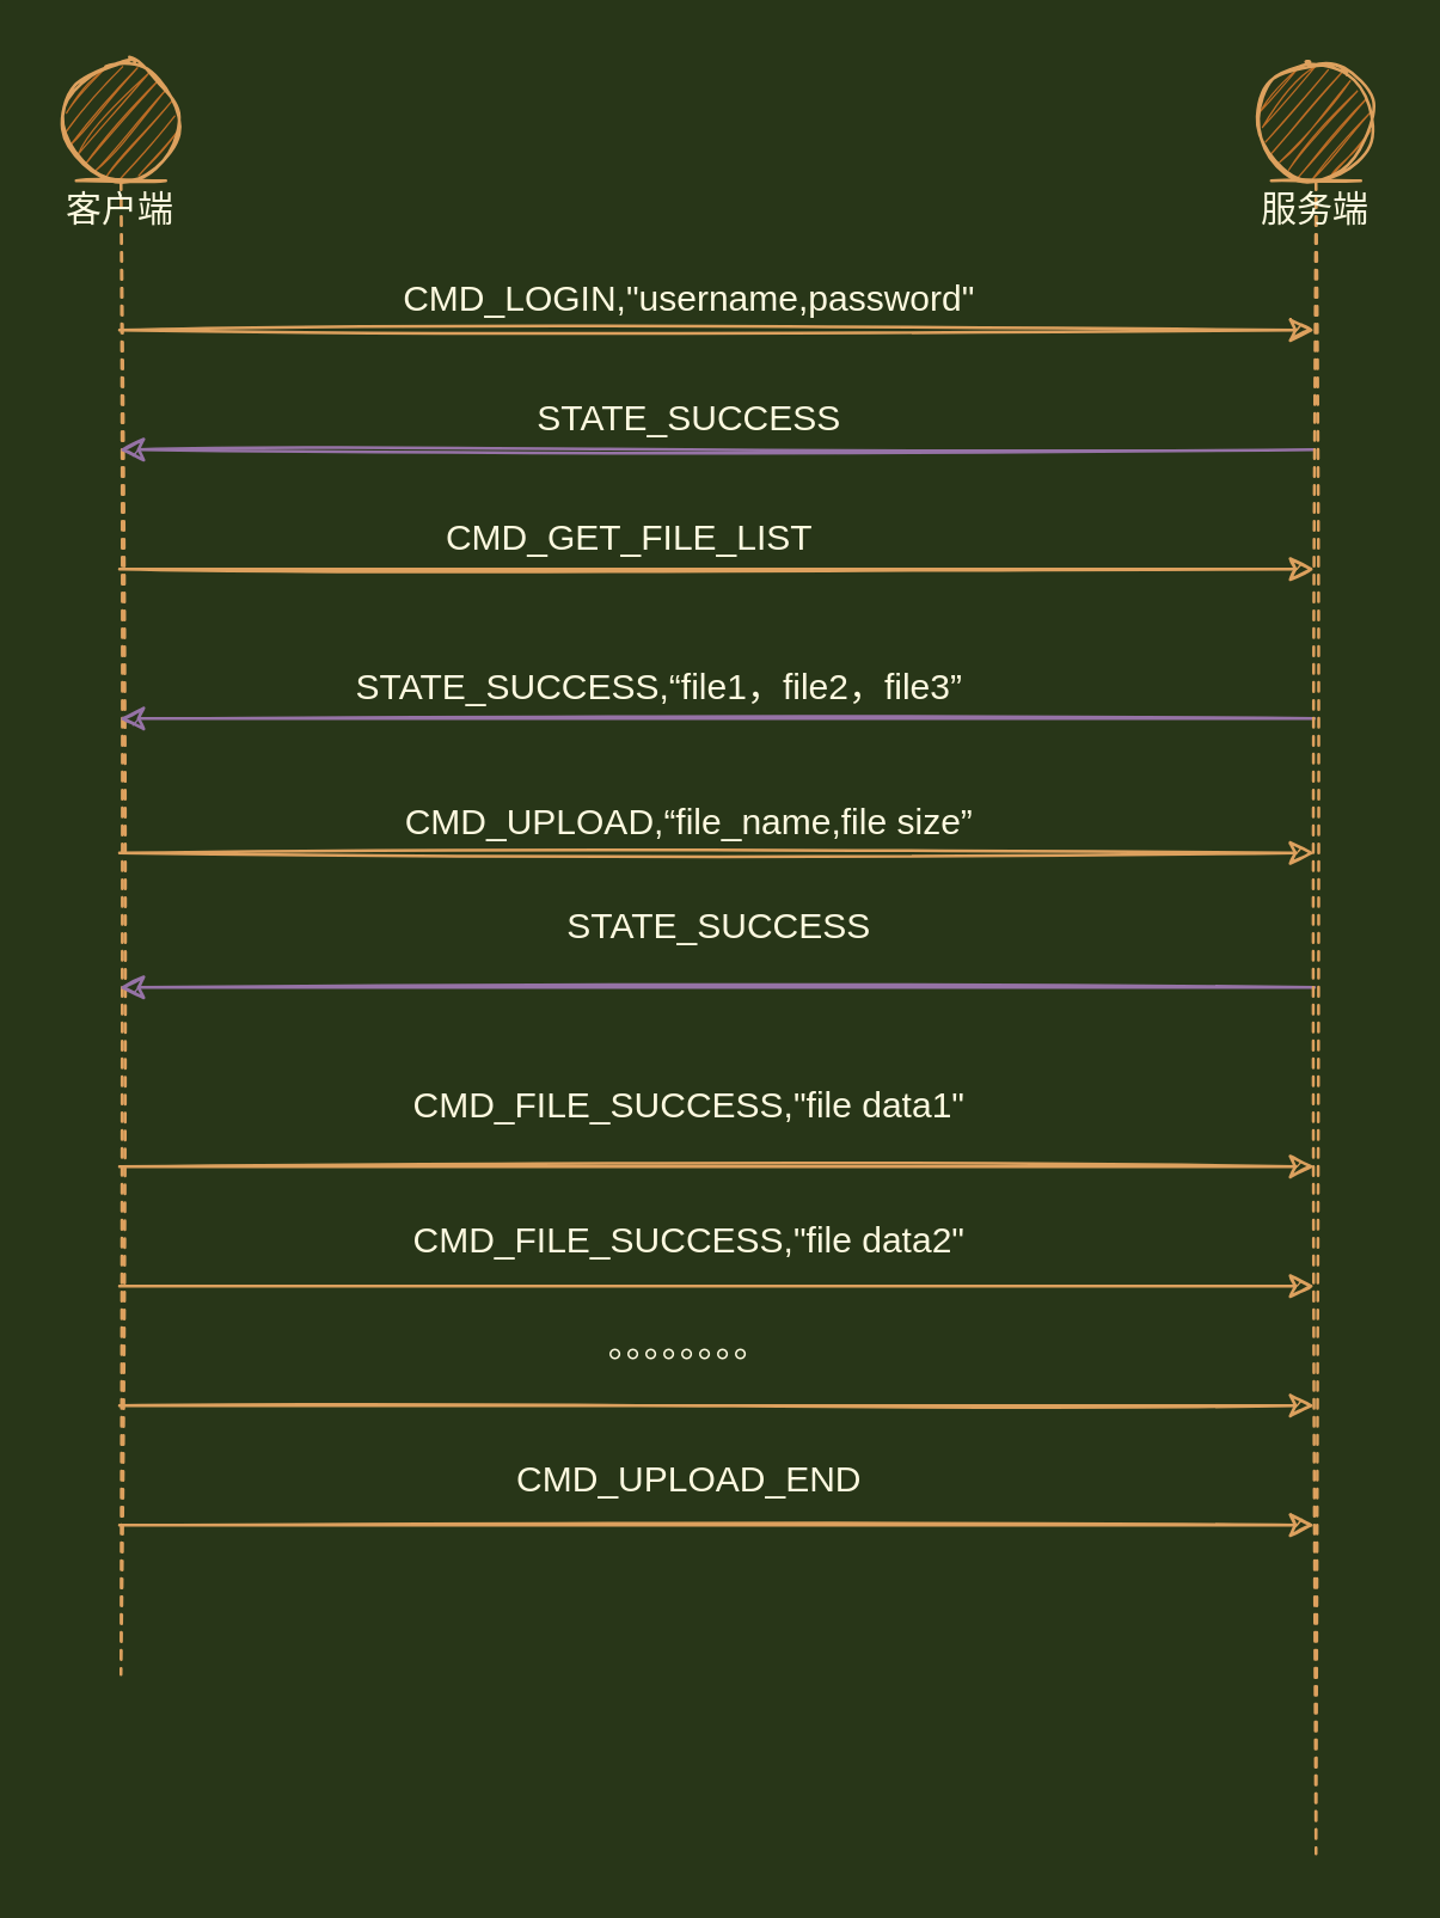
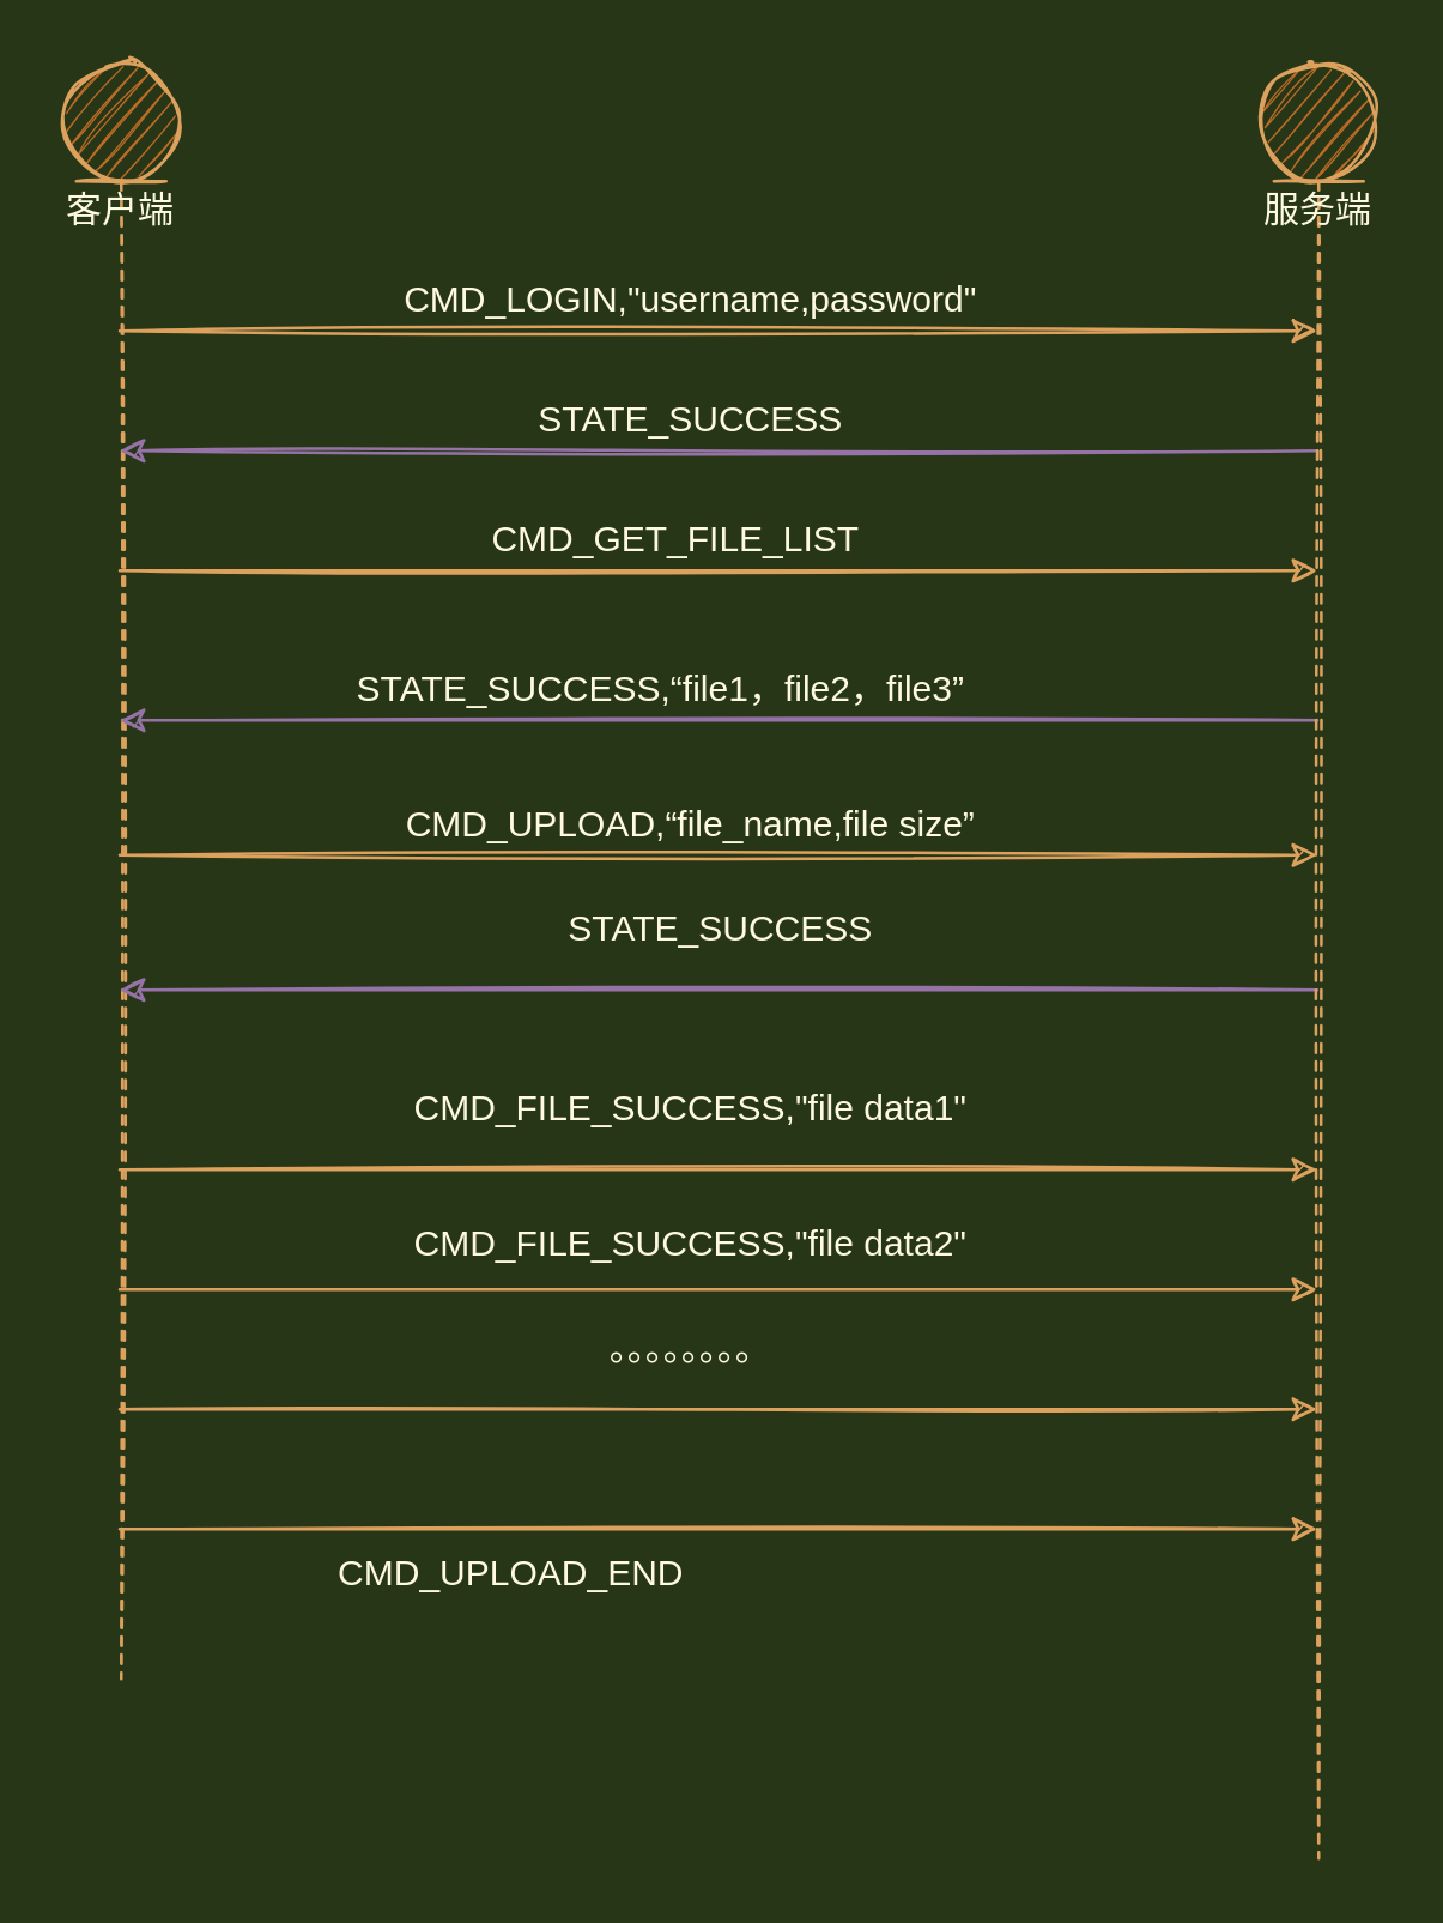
- <mxCell id="16" value="CMD_GET_FILE_LIST" style="text;html=1;align=center;verticalAlign=middle;resizable=0;points=[];autosize=1;strokeColor=none;fillColor=none;fontColor=#FEFAE0;sketch=1;rounded=1;" vertex="1" parent="1"><mxGeometry x="135" y="165" width="150" height="30" as="geometry" /></mxCell>
+ <mxCell id="16" value="CMD_GET_FILE_LIST" style="text;html=1;align=center;verticalAlign=middle;resizable=0;points=[];autosize=1;strokeColor=none;fillColor=none;fontColor=#FEFAE0;sketch=1;rounded=1;" vertex="1" parent="1"><mxGeometry x="150" y="165" width="150" height="30" as="geometry" /></mxCell>
- <mxCell id="23" value="CMD_UPLOAD_END" style="text;html=1;align=center;verticalAlign=middle;resizable=0;points=[];autosize=1;strokeColor=none;fillColor=none;fontColor=#FEFAE0;sketch=1;rounded=1;" vertex="1" parent="1"><mxGeometry x="160" y="480" width="140" height="30" as="geometry" /></mxCell>
+ <mxCell id="23" value="CMD_UPLOAD_END" style="text;html=1;align=center;verticalAlign=middle;resizable=0;points=[];autosize=1;strokeColor=none;fillColor=none;fontColor=#FEFAE0;sketch=1;rounded=1;" vertex="1" parent="1"><mxGeometry x="100" y="510" width="140" height="30" as="geometry" /></mxCell>
